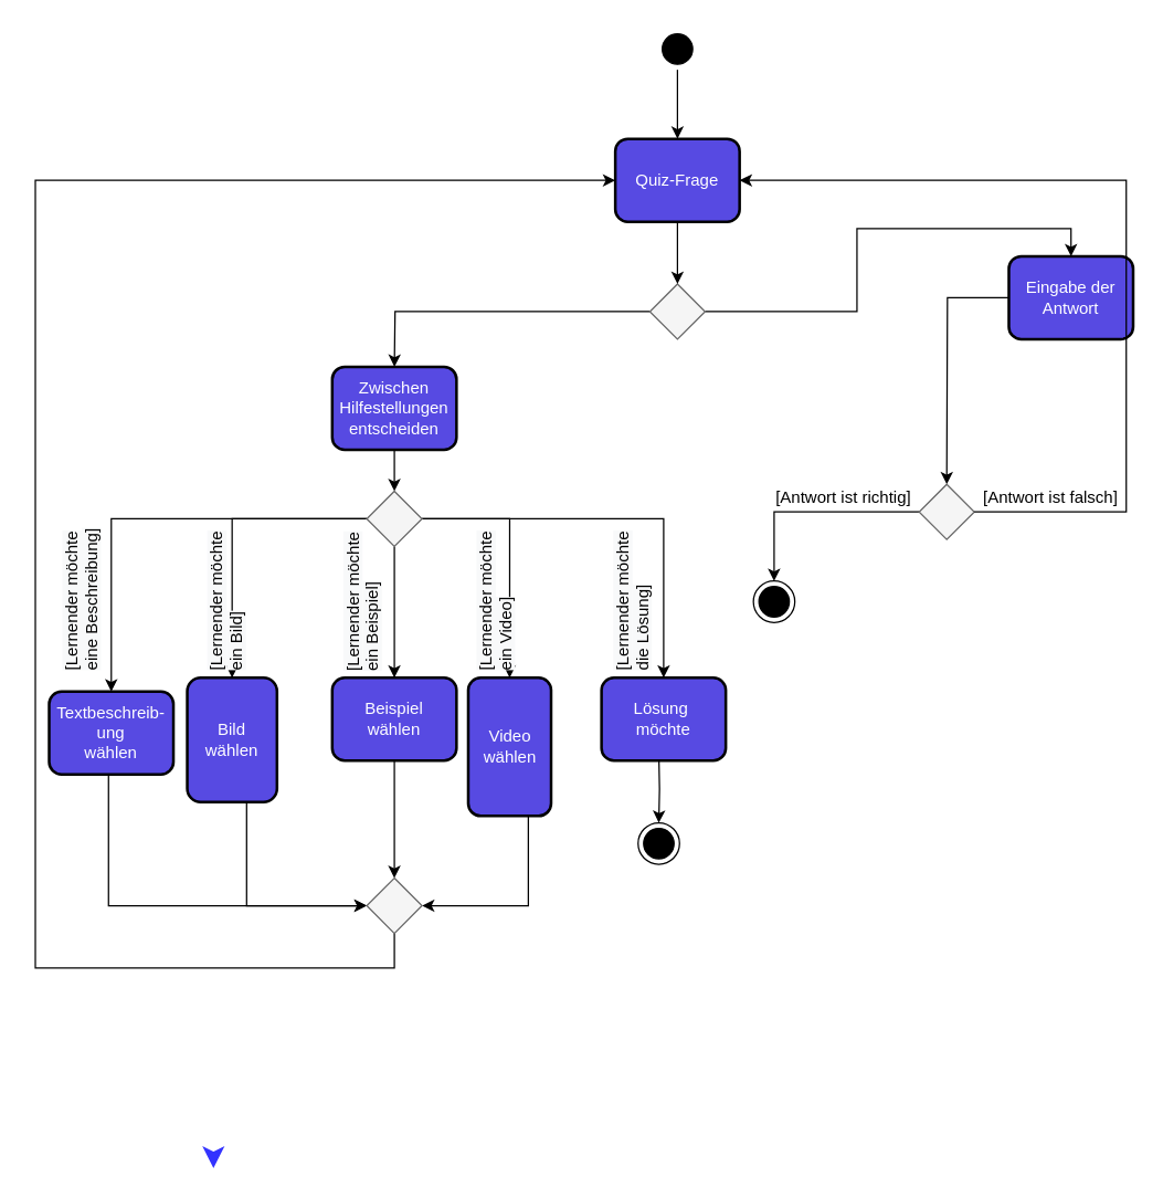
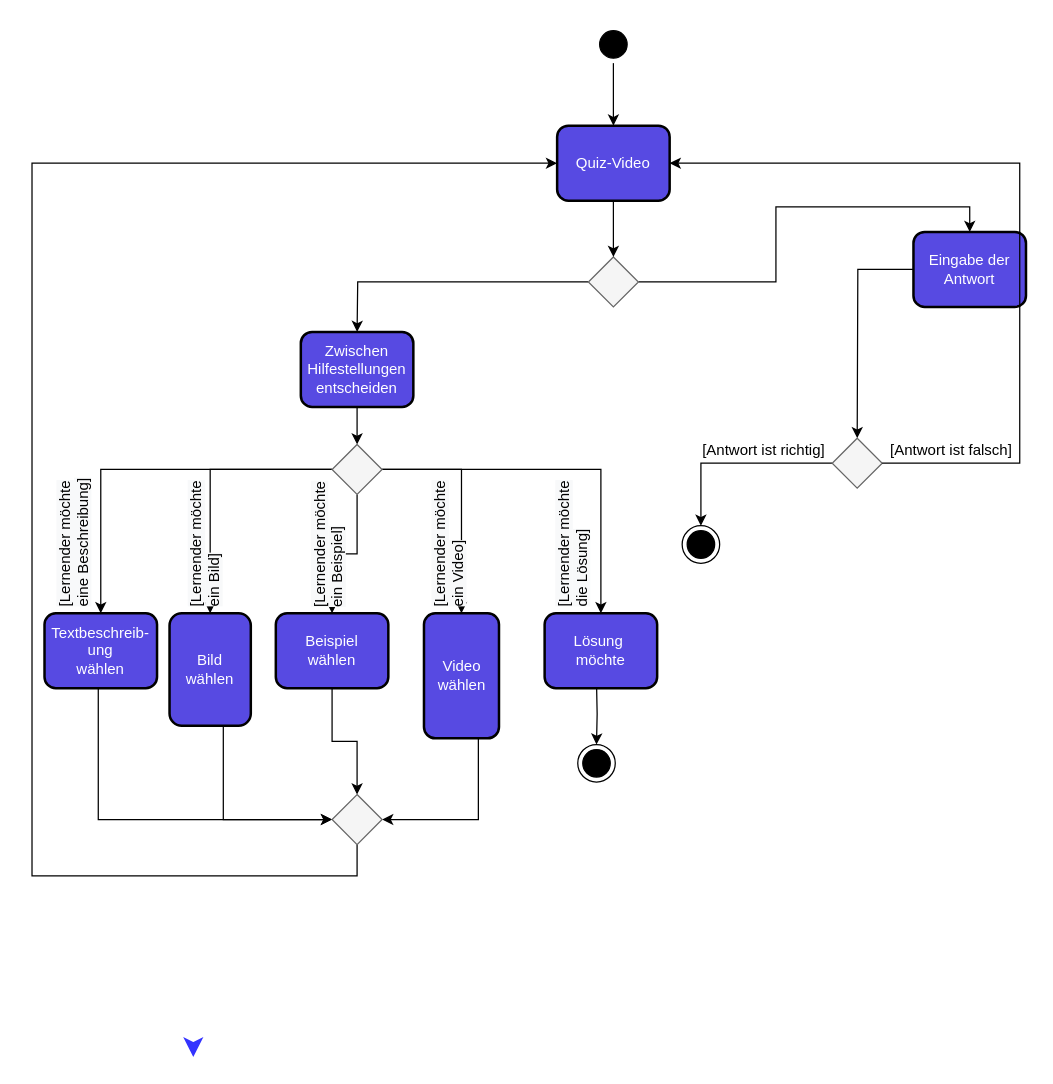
- <mxCell id="31" value="Quiz-Frage" style="rounded=1;whiteSpace=wrap;html=1;strokeColor=#000000;fillColor=#574AE2;fontColor=#ffffff;strokeWidth=2;" parent="1" vertex="1"><mxGeometry x="445" y="100" width="90" height="60" as="geometry" /></mxCell>
+ <mxCell id="31" value="Quiz-Video" style="rounded=1;whiteSpace=wrap;html=1;strokeColor=#000000;fillColor=#574AE2;fontColor=#ffffff;strokeWidth=2;" parent="1" vertex="1"><mxGeometry x="445" y="100" width="90" height="60" as="geometry" /></mxCell>
- <mxCell id="12" value="Beispiel&lt;br&gt;wählen" style="rounded=1;whiteSpace=wrap;html=1;strokeColor=#000000;fillColor=#574AE2;fontColor=#ffffff;strokeWidth=2;" parent="1" vertex="1"><mxGeometry x="240" y="490" width="90" height="60" as="geometry" /></mxCell>
+ <mxCell id="12" value="Beispiel&lt;br&gt;wählen" style="rounded=1;whiteSpace=wrap;html=1;strokeColor=#000000;fillColor=#574AE2;fontColor=#ffffff;strokeWidth=2;" parent="1" vertex="1"><mxGeometry x="220" y="490" width="90" height="60" as="geometry" /></mxCell>
- <mxCell id="8" value="Textbeschreib-&lt;br&gt;ung&lt;br&gt;wählen" style="rounded=1;whiteSpace=wrap;html=1;strokeColor=#000000;fillColor=#574AE2;fontColor=#ffffff;strokeWidth=2;" parent="1" vertex="1"><mxGeometry x="35" y="500" width="90" height="60" as="geometry" /></mxCell>
+ <mxCell id="8" value="Textbeschreib-&lt;br&gt;ung&lt;br&gt;wählen" style="rounded=1;whiteSpace=wrap;html=1;strokeColor=#000000;fillColor=#574AE2;fontColor=#ffffff;strokeWidth=2;" parent="1" vertex="1"><mxGeometry x="35" y="490" width="90" height="60" as="geometry" /></mxCell>
